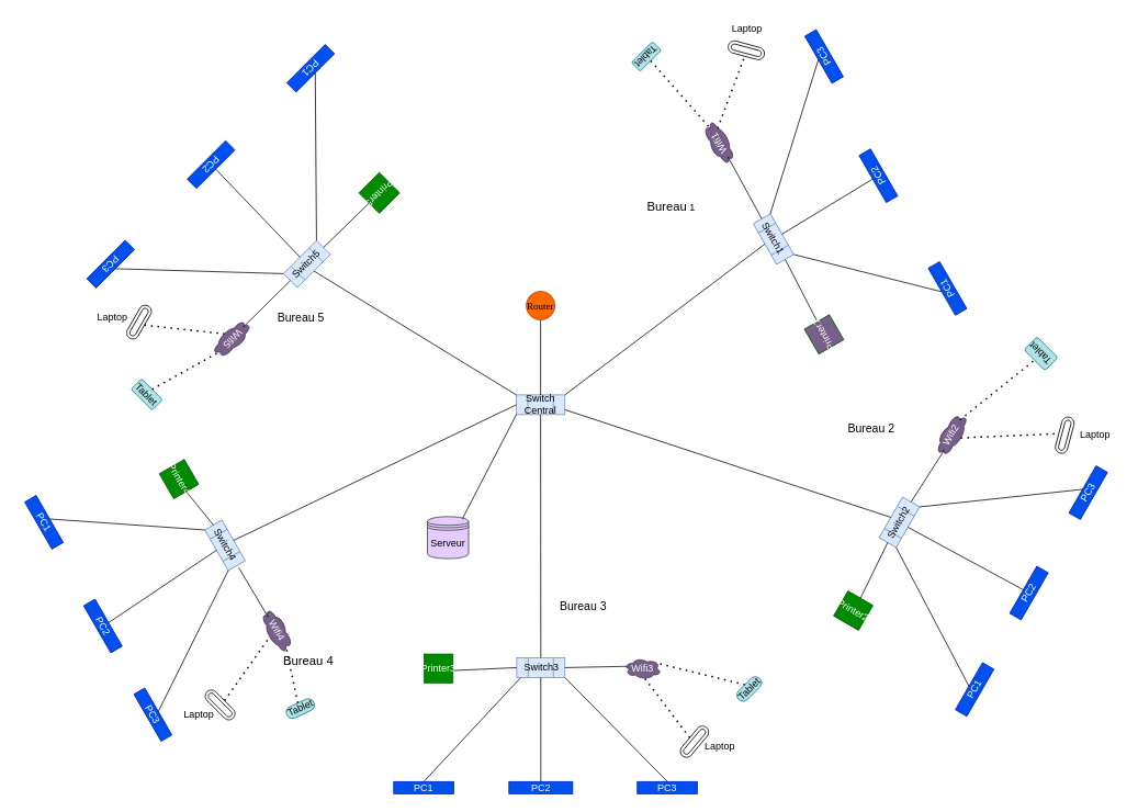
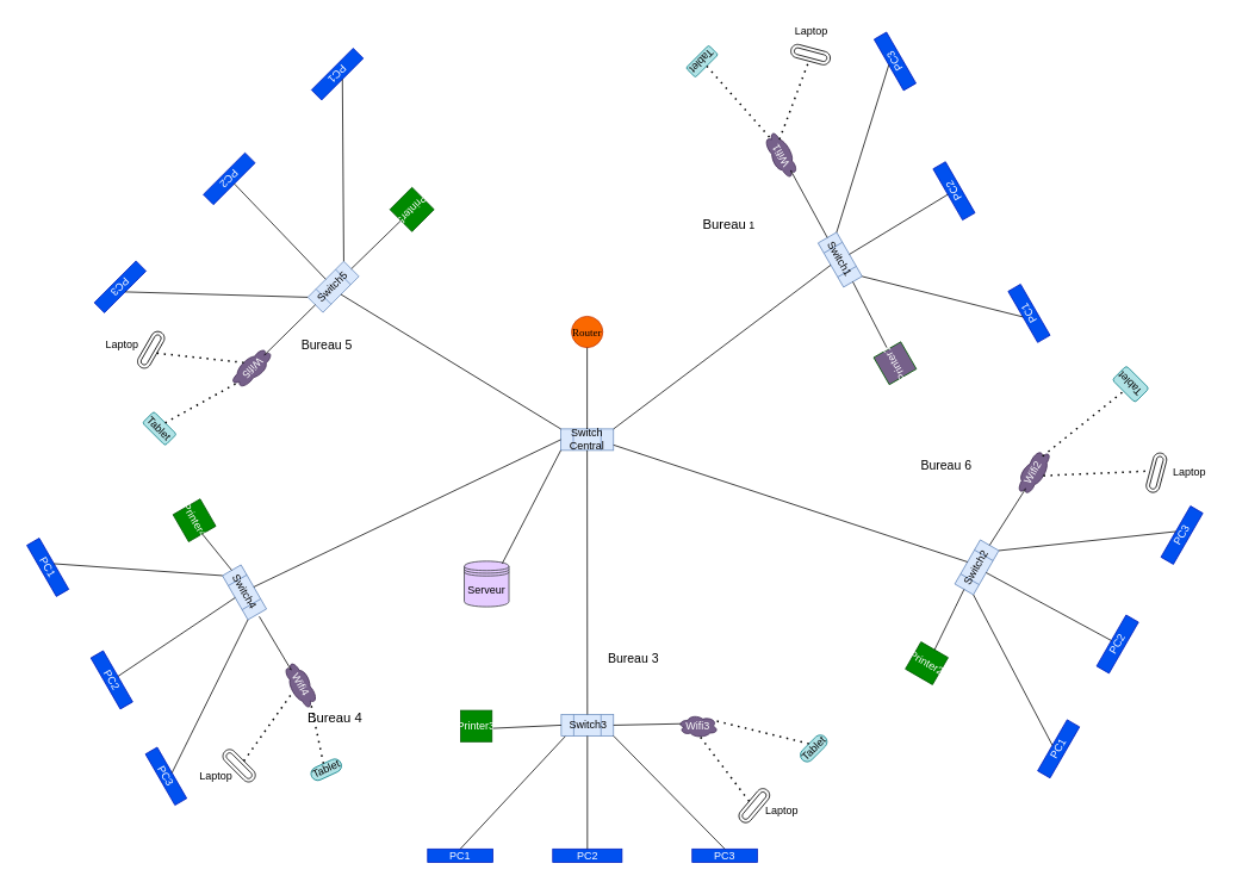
- <mxCell id="88" value="&lt;font style=&quot;font-size: 14px;&quot;&gt;Bureau 2&lt;/font&gt;" style="text;html=1;align=center;verticalAlign=middle;resizable=0;points=[];autosize=1;strokeColor=none;fillColor=none;" vertex="1" parent="1"><mxGeometry x="1017" y="506" width="81" height="27" as="geometry" /></mxCell>
+ <mxCell id="88" value="&lt;font style=&quot;font-size: 14px;&quot;&gt;Bureau 6&lt;/font&gt;" style="text;html=1;align=center;verticalAlign=middle;resizable=0;points=[];autosize=1;strokeColor=none;fillColor=none;" vertex="1" parent="1"><mxGeometry x="1017" y="506" width="81" height="27" as="geometry" /></mxCell>
